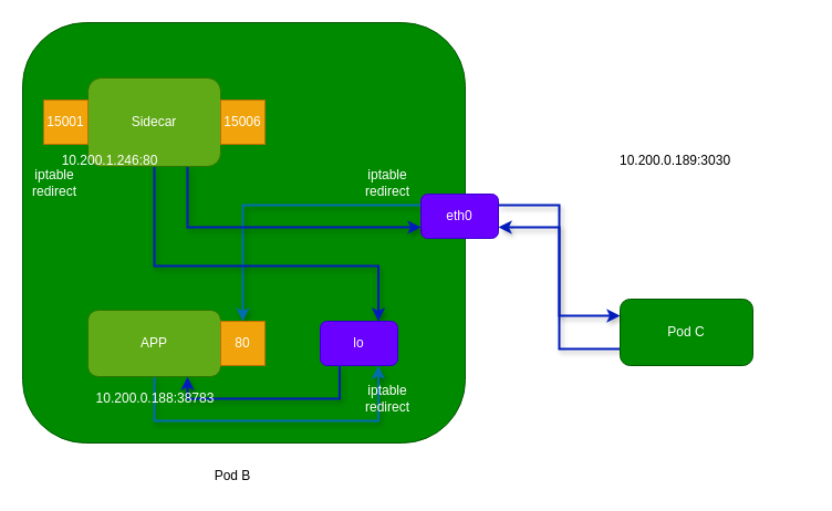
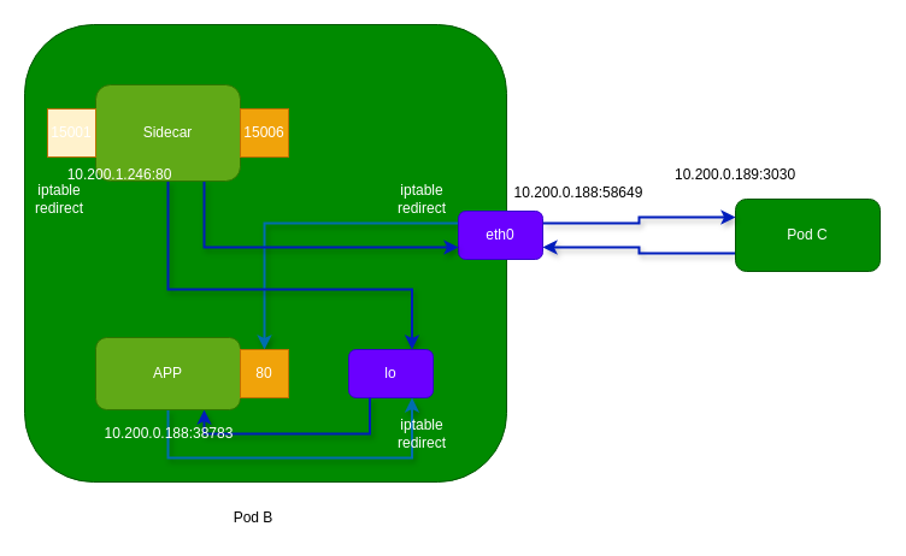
- <mxCell id="13" value="15001" style="rounded=0;whiteSpace=wrap;html=1;fillColor=#f0a30a;strokeColor=#BD7000;fontColor=#ffffff;" vertex="1" parent="1"><mxGeometry x="39" y="90" width="40" height="40" as="geometry" /></mxCell>
+ <mxCell id="13" value="15001" style="rounded=0;whiteSpace=wrap;html=1;fillColor=#fff2cc;strokeColor=#BD7000;fontColor=#ffffff;" vertex="1" parent="1"><mxGeometry x="39" y="90" width="40" height="40" as="geometry" /></mxCell>
+ <mxCell id="24" value="10.200.0.188:58649" style="text;html=1;strokeColor=none;fillColor=none;align=center;verticalAlign=middle;whiteSpace=wrap;rounded=0;" vertex="1" parent="1"><mxGeometry x="460" y="150" width="40" height="20" as="geometry" /></mxCell>
- <mxCell id="3" value="Pod C" style="rounded=1;whiteSpace=wrap;html=1;fillColor=#008a00;strokeColor=#005700;fontColor=#ffffff;" vertex="1" parent="1"><mxGeometry x="560" y="270" width="120" height="60" as="geometry" /></mxCell>
+ <mxCell id="3" value="Pod C" style="rounded=1;whiteSpace=wrap;html=1;fillColor=#008a00;strokeColor=#005700;fontColor=#ffffff;" vertex="1" parent="1"><mxGeometry x="610" y="165" width="120" height="60" as="geometry" /></mxCell>
